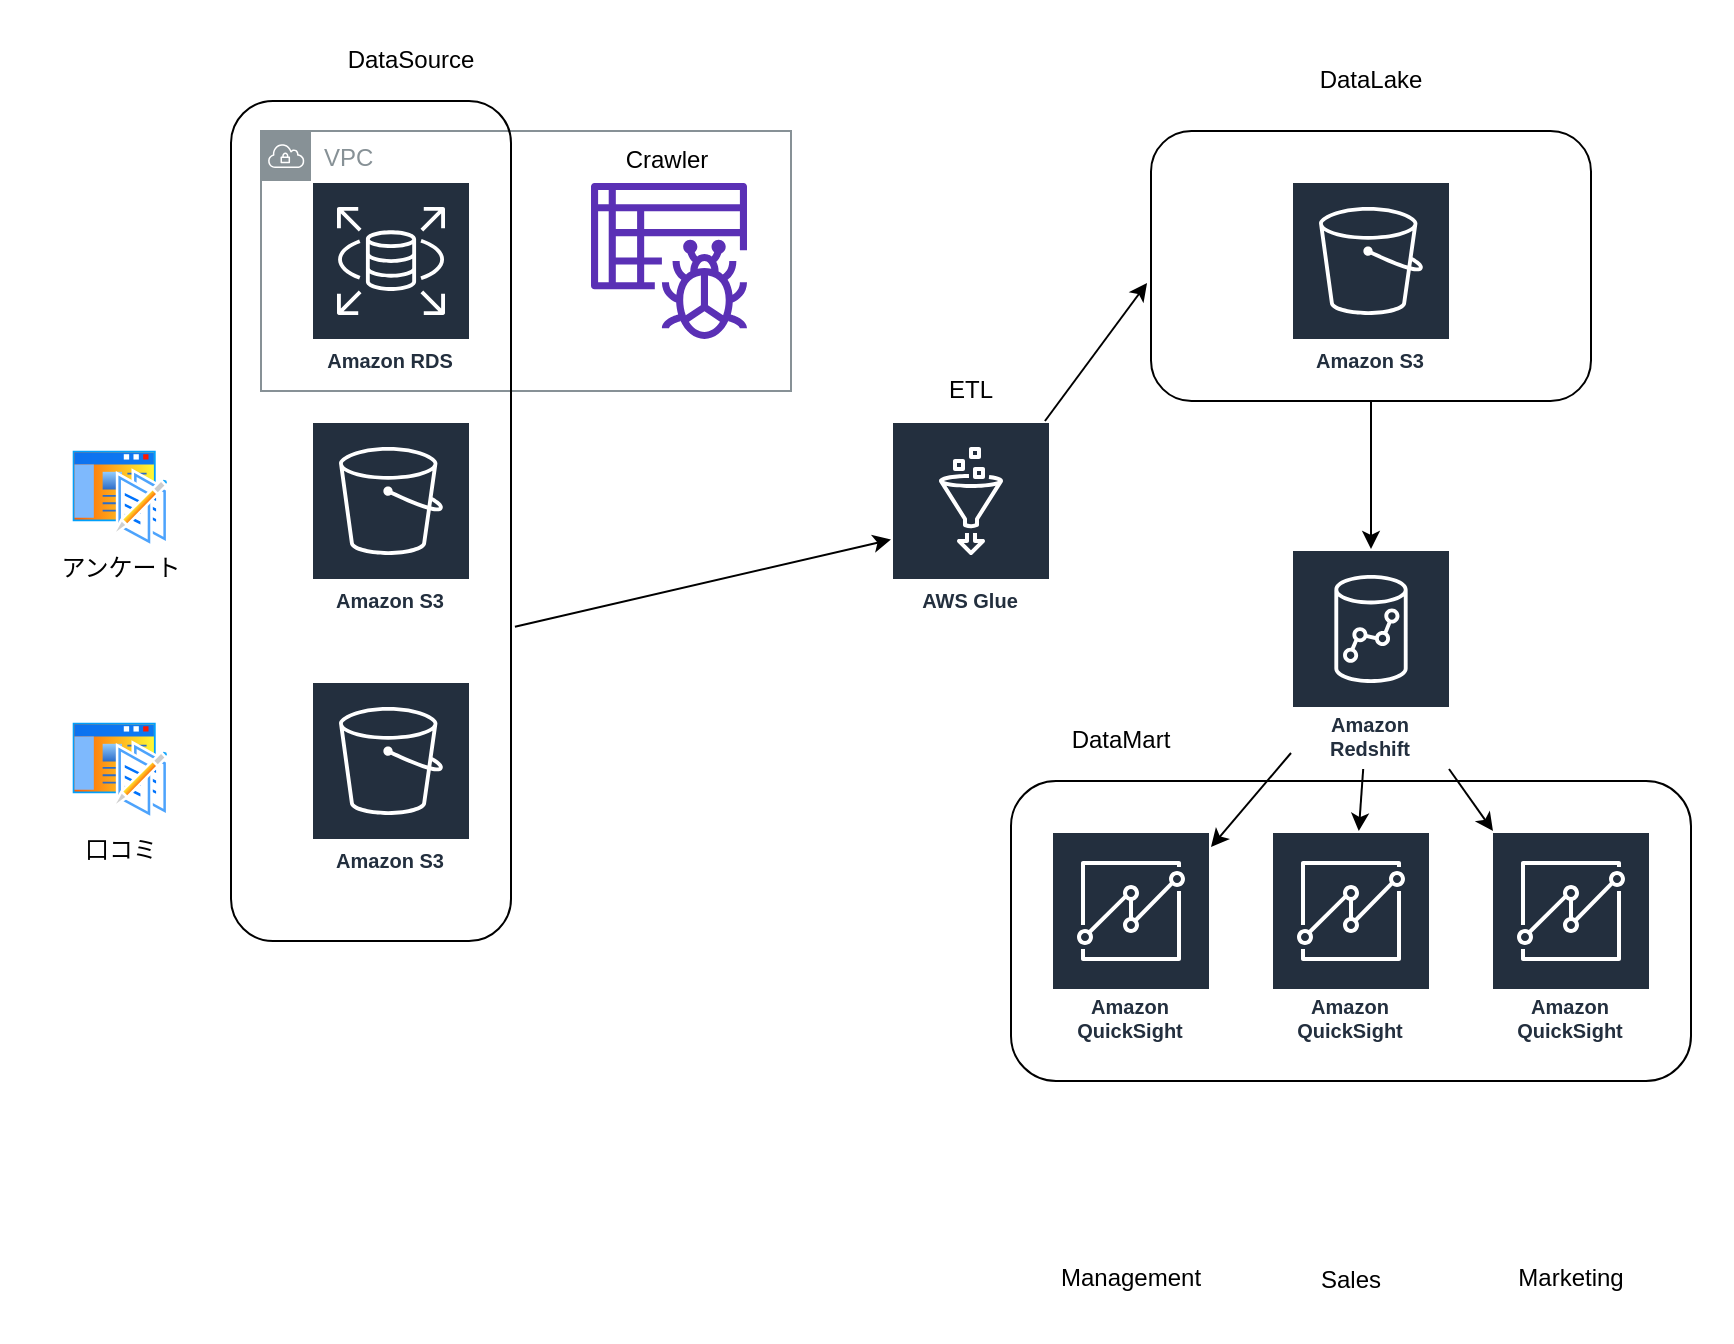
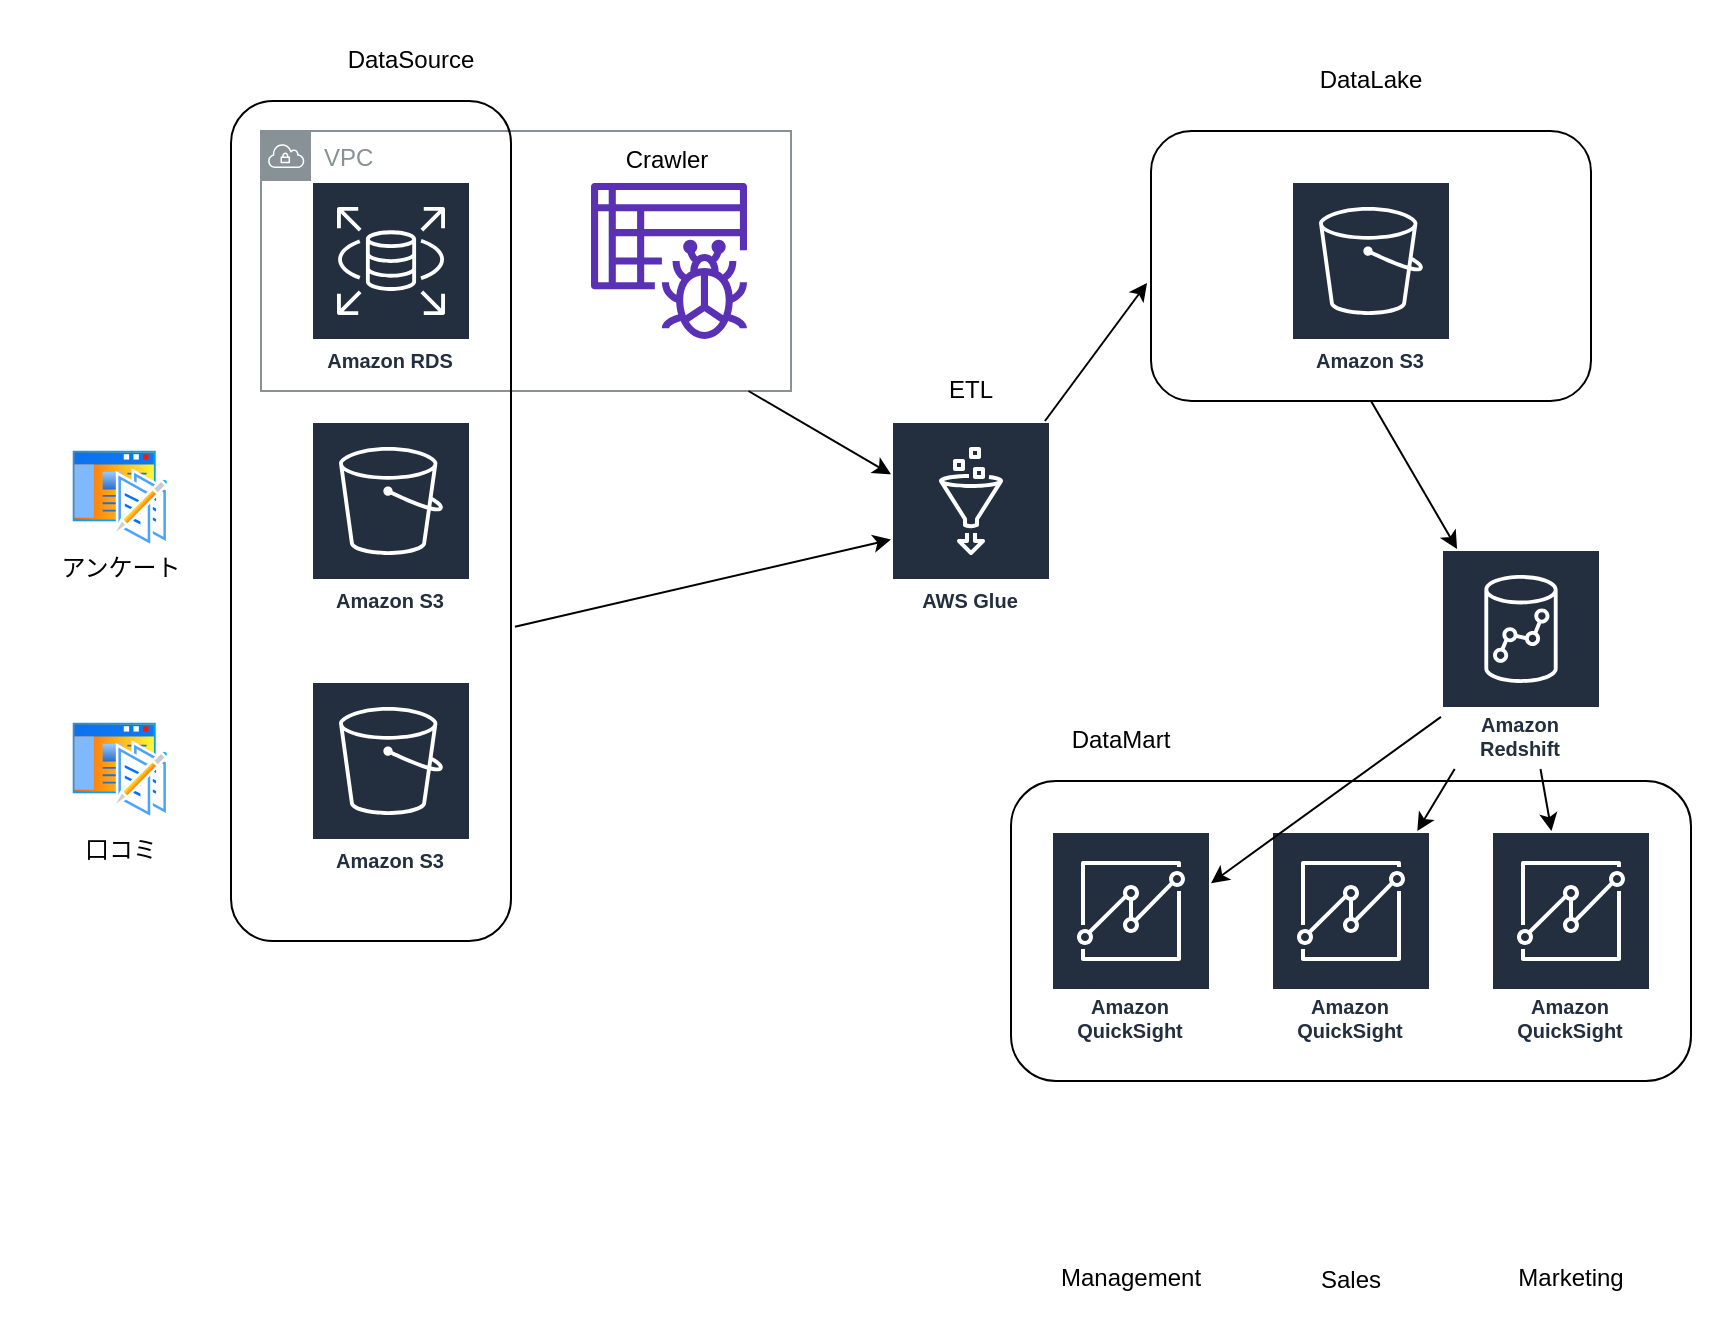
+ <mxCell id="20" value="" style="endArrow=classic;html=1;" edge="1" parent="1" source="2" target="5"><mxGeometry width="50" height="50" relative="1" as="geometry"><mxPoint x="418" y="220" as="sourcePoint" /><mxPoint x="468" y="170" as="targetPoint" /></mxGeometry></mxCell>
- <mxCell id="7" value="Amazon Redshift" style="outlineConnect=0;fontColor=#232F3E;gradientColor=none;strokeColor=#ffffff;fillColor=#232F3E;dashed=0;verticalLabelPosition=middle;verticalAlign=bottom;align=center;html=1;whiteSpace=wrap;fontSize=10;fontStyle=1;spacing=3;shape=mxgraph.aws4.productIcon;prIcon=mxgraph.aws4.redshift;" vertex="1" parent="1"><mxGeometry x="645" y="274" width="80" height="110" as="geometry" /></mxCell>
+ <mxCell id="7" value="Amazon Redshift" style="outlineConnect=0;fontColor=#232F3E;gradientColor=none;strokeColor=#ffffff;fillColor=#232F3E;dashed=0;verticalLabelPosition=middle;verticalAlign=bottom;align=center;html=1;whiteSpace=wrap;fontSize=10;fontStyle=1;spacing=3;shape=mxgraph.aws4.productIcon;prIcon=mxgraph.aws4.redshift;" vertex="1" parent="1"><mxGeometry x="720" y="274" width="80" height="110" as="geometry" /></mxCell>
